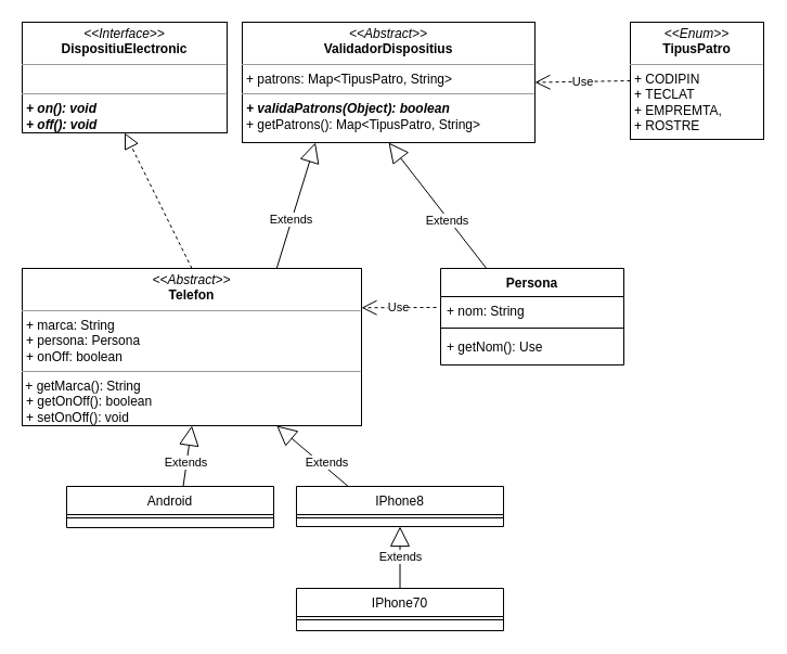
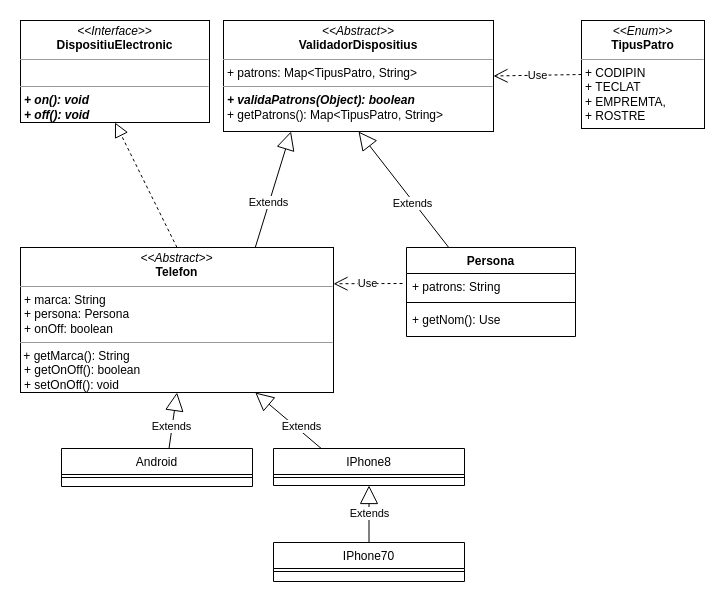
- <mxCell id="16" value="+ nom: String" style="text;strokeColor=none;fillColor=none;align=left;verticalAlign=top;spacingLeft=4;spacingRight=4;overflow=hidden;rotatable=0;points=[[0,0.5],[1,0.5]];portConstraint=eastwest;whiteSpace=wrap;html=1;" parent="15" vertex="1"><mxGeometry y="26" width="169" height="25" as="geometry" /></mxCell>
+ <mxCell id="16" value="+ patrons: String" style="text;strokeColor=none;fillColor=none;align=left;verticalAlign=top;spacingLeft=4;spacingRight=4;overflow=hidden;rotatable=0;points=[[0,0.5],[1,0.5]];portConstraint=eastwest;whiteSpace=wrap;html=1;" parent="15" vertex="1"><mxGeometry y="26" width="169" height="25" as="geometry" /></mxCell>
